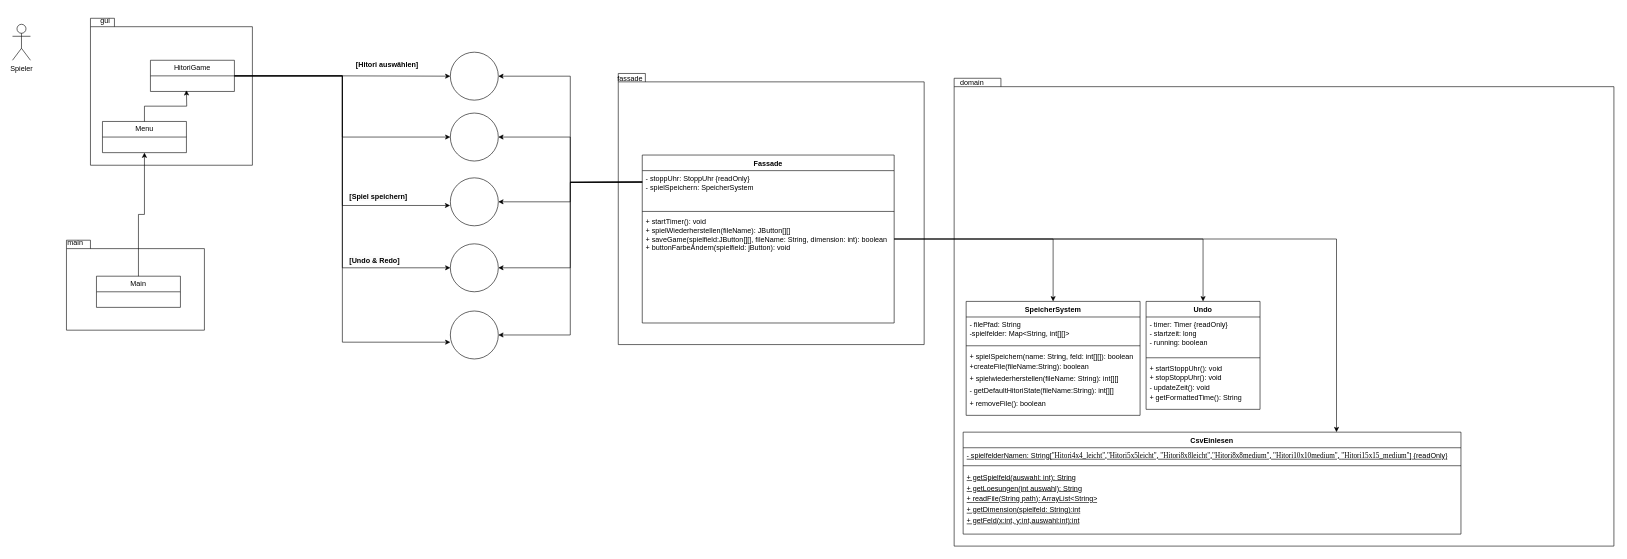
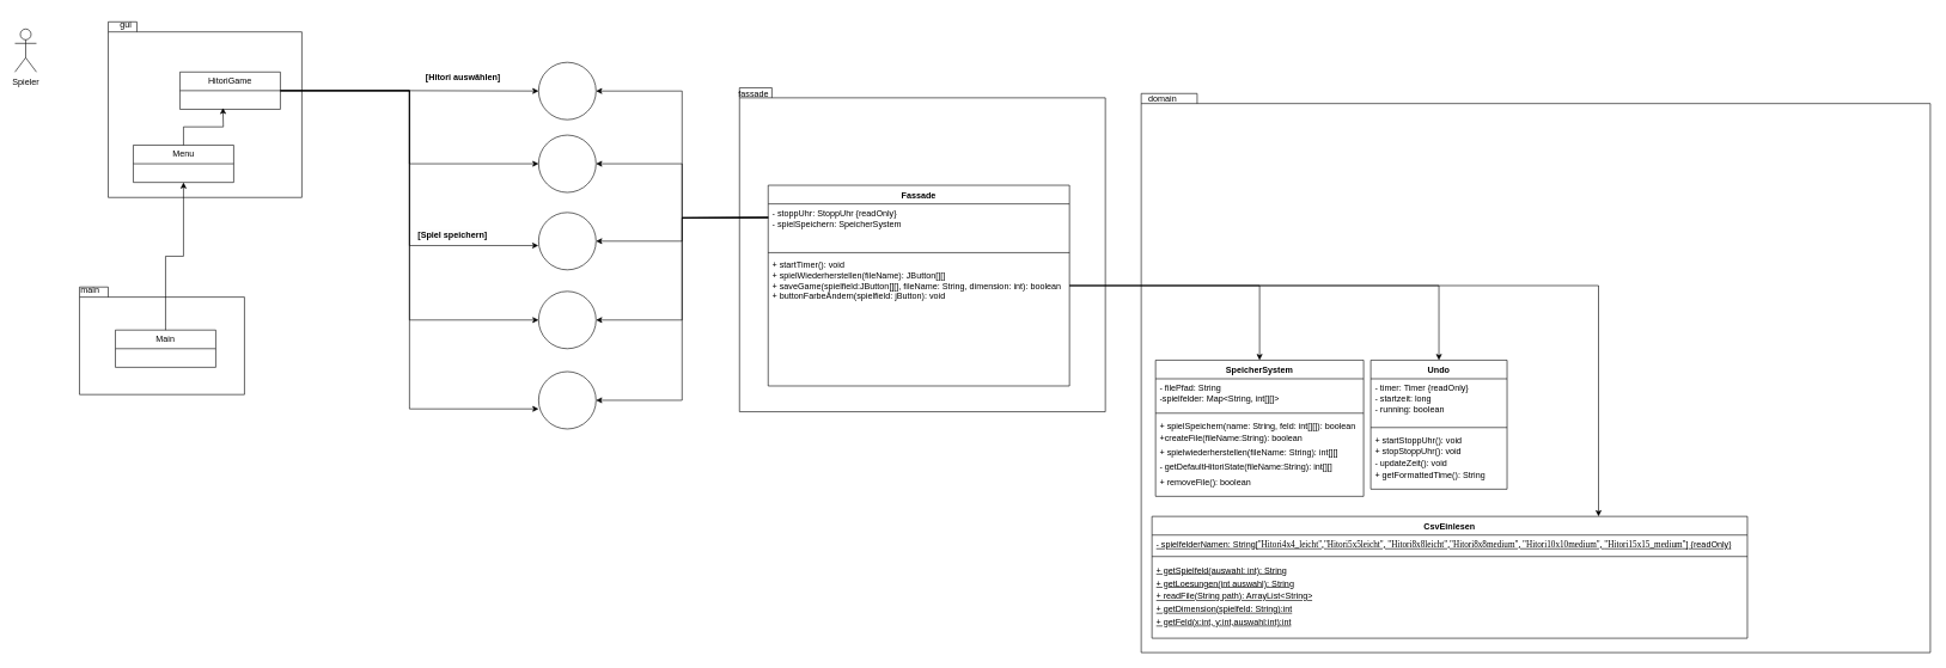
- <mxCell id="21" value="Menu" style="swimlane;fontStyle=0;childLayout=stackLayout;horizontal=1;startSize=26;fillColor=none;horizontalStack=0;resizeParent=1;resizeParentMax=0;resizeLast=0;collapsible=1;marginBottom=0;whiteSpace=wrap;html=1;" parent="1" vertex="1"><mxGeometry x="170" y="202" width="140" height="52" as="geometry" /></mxCell>
+ <mxCell id="21" value="Menu" style="swimlane;fontStyle=0;childLayout=stackLayout;horizontal=1;startSize=26;fillColor=none;horizontalStack=0;resizeParent=1;resizeParentMax=0;resizeLast=0;collapsible=1;marginBottom=0;whiteSpace=wrap;html=1;" parent="1" vertex="1"><mxGeometry x="185" y="202" width="140" height="52" as="geometry" /></mxCell>
- <mxCell id="45" value="&lt;b style=&quot;forced-color-adjust: none; color: rgb(0, 0, 0); font-family: Helvetica; font-size: 12px; font-style: normal; font-variant-ligatures: normal; font-variant-caps: normal; letter-spacing: normal; orphans: 2; text-align: center; text-indent: 0px; text-transform: none; widows: 2; word-spacing: 0px; -webkit-text-stroke-width: 0px; white-space: normal; background-color: rgb(251, 251, 251); text-decoration-thickness: initial; text-decoration-style: initial; text-decoration-color: initial;&quot;&gt;[Undo &amp;amp; Redo]&lt;/b&gt;" style="text;whiteSpace=wrap;html=1;" vertex="1" parent="1"><mxGeometry x="580" y="420" width="150" height="40" as="geometry" /></mxCell>
